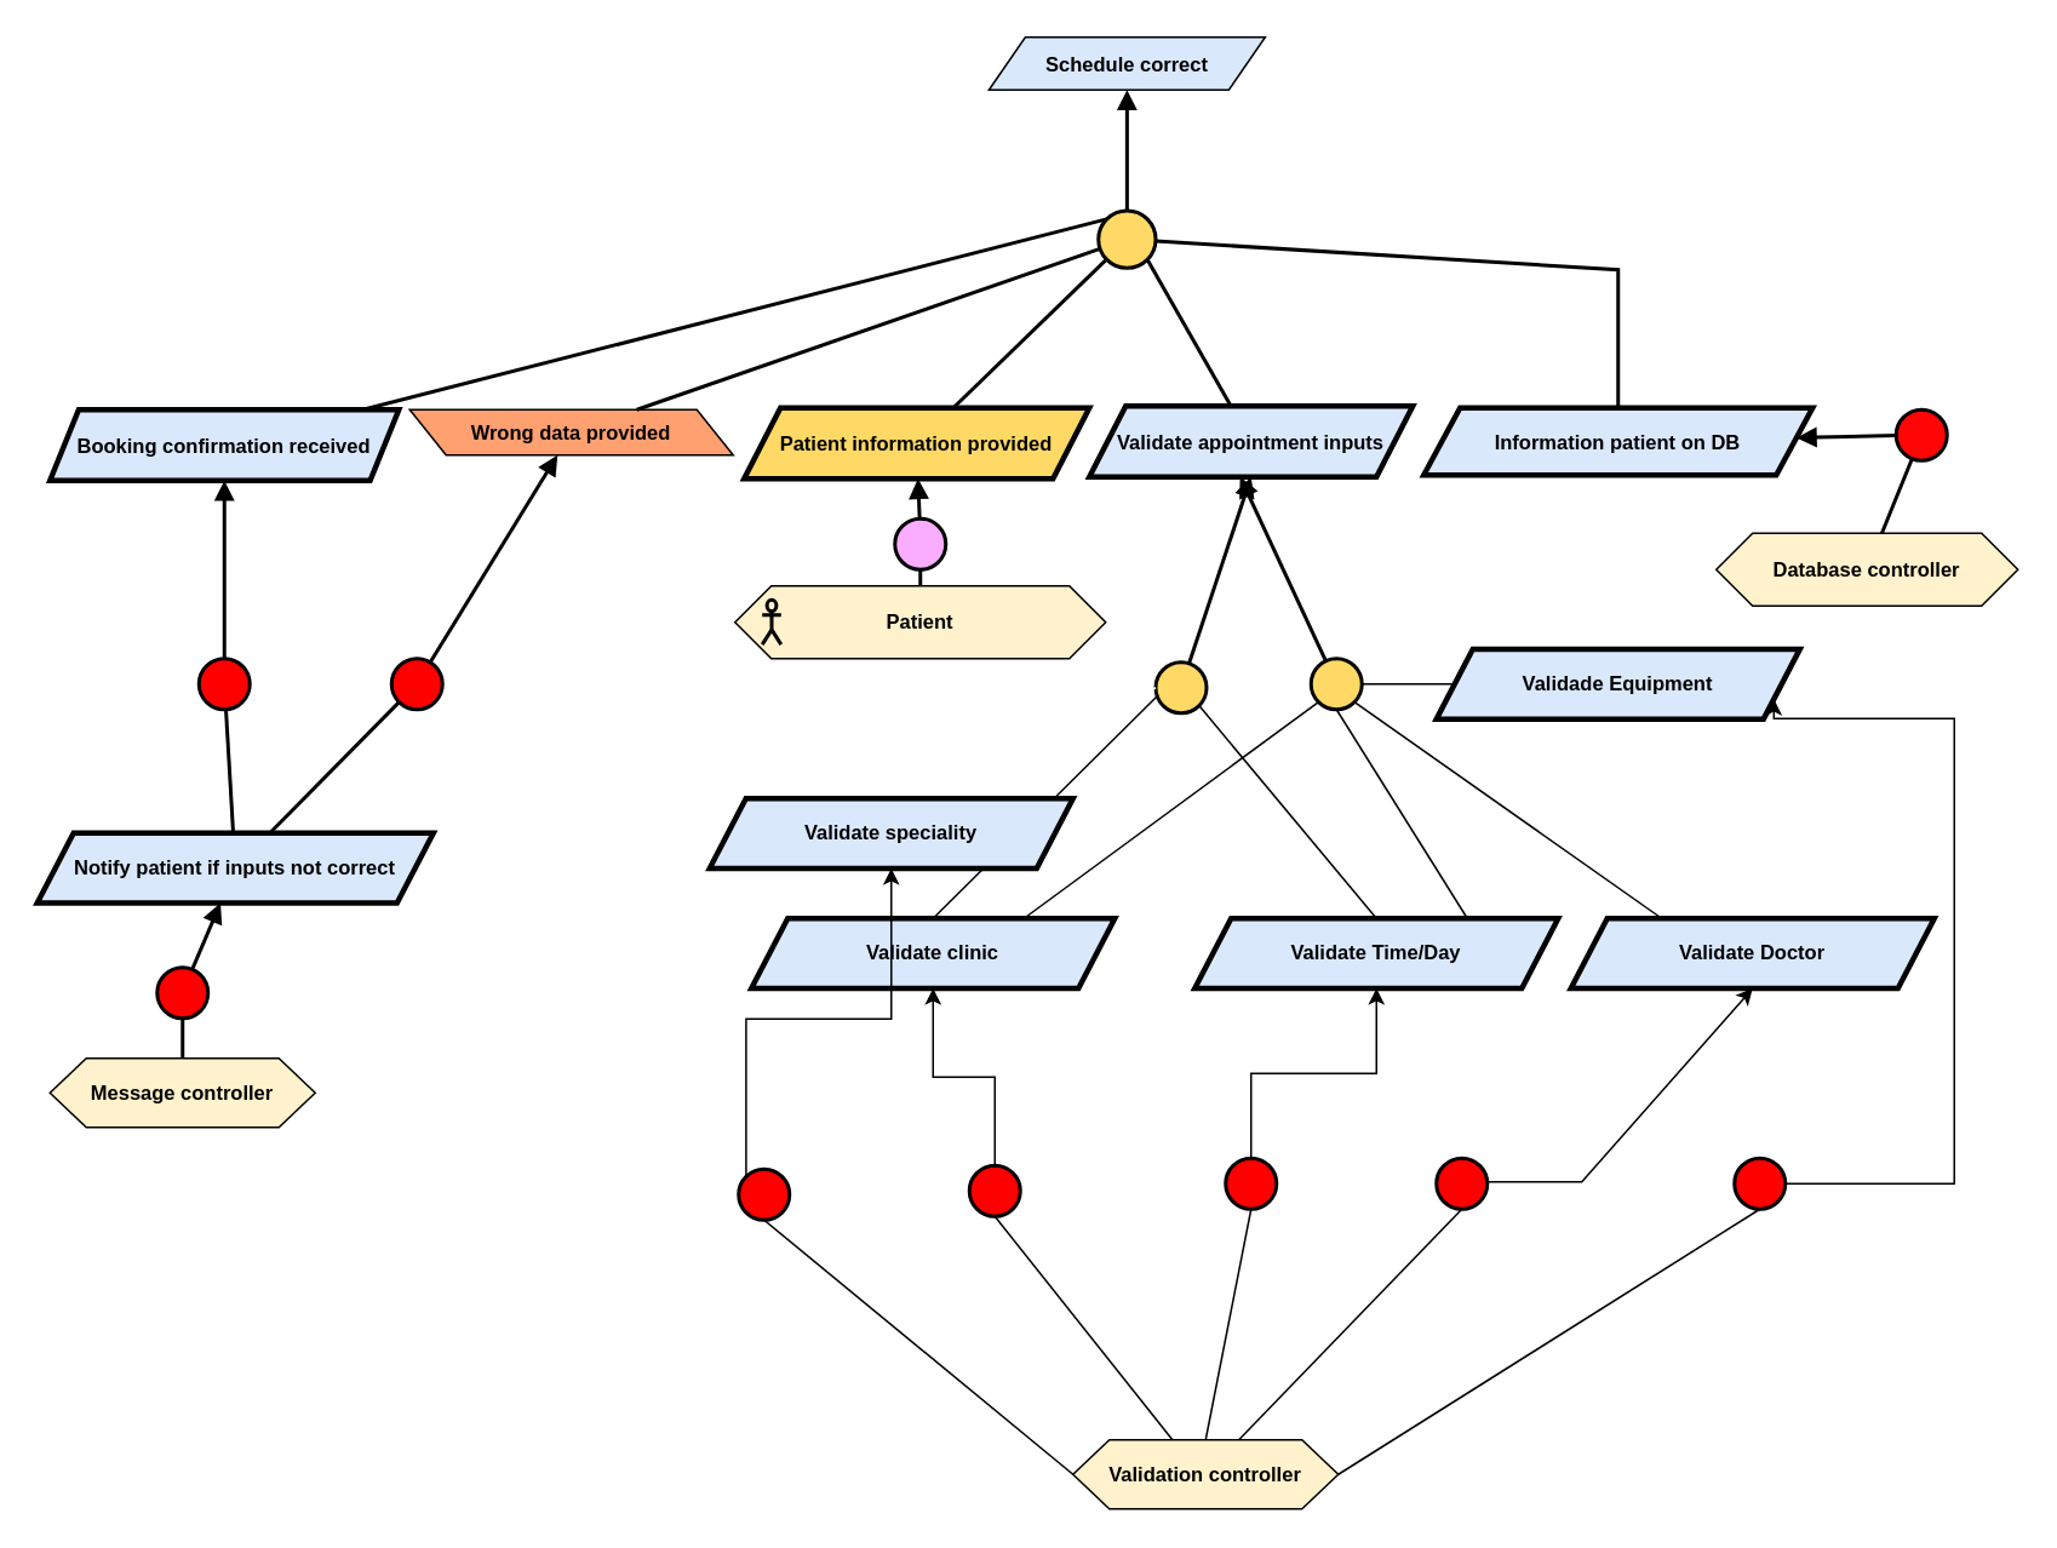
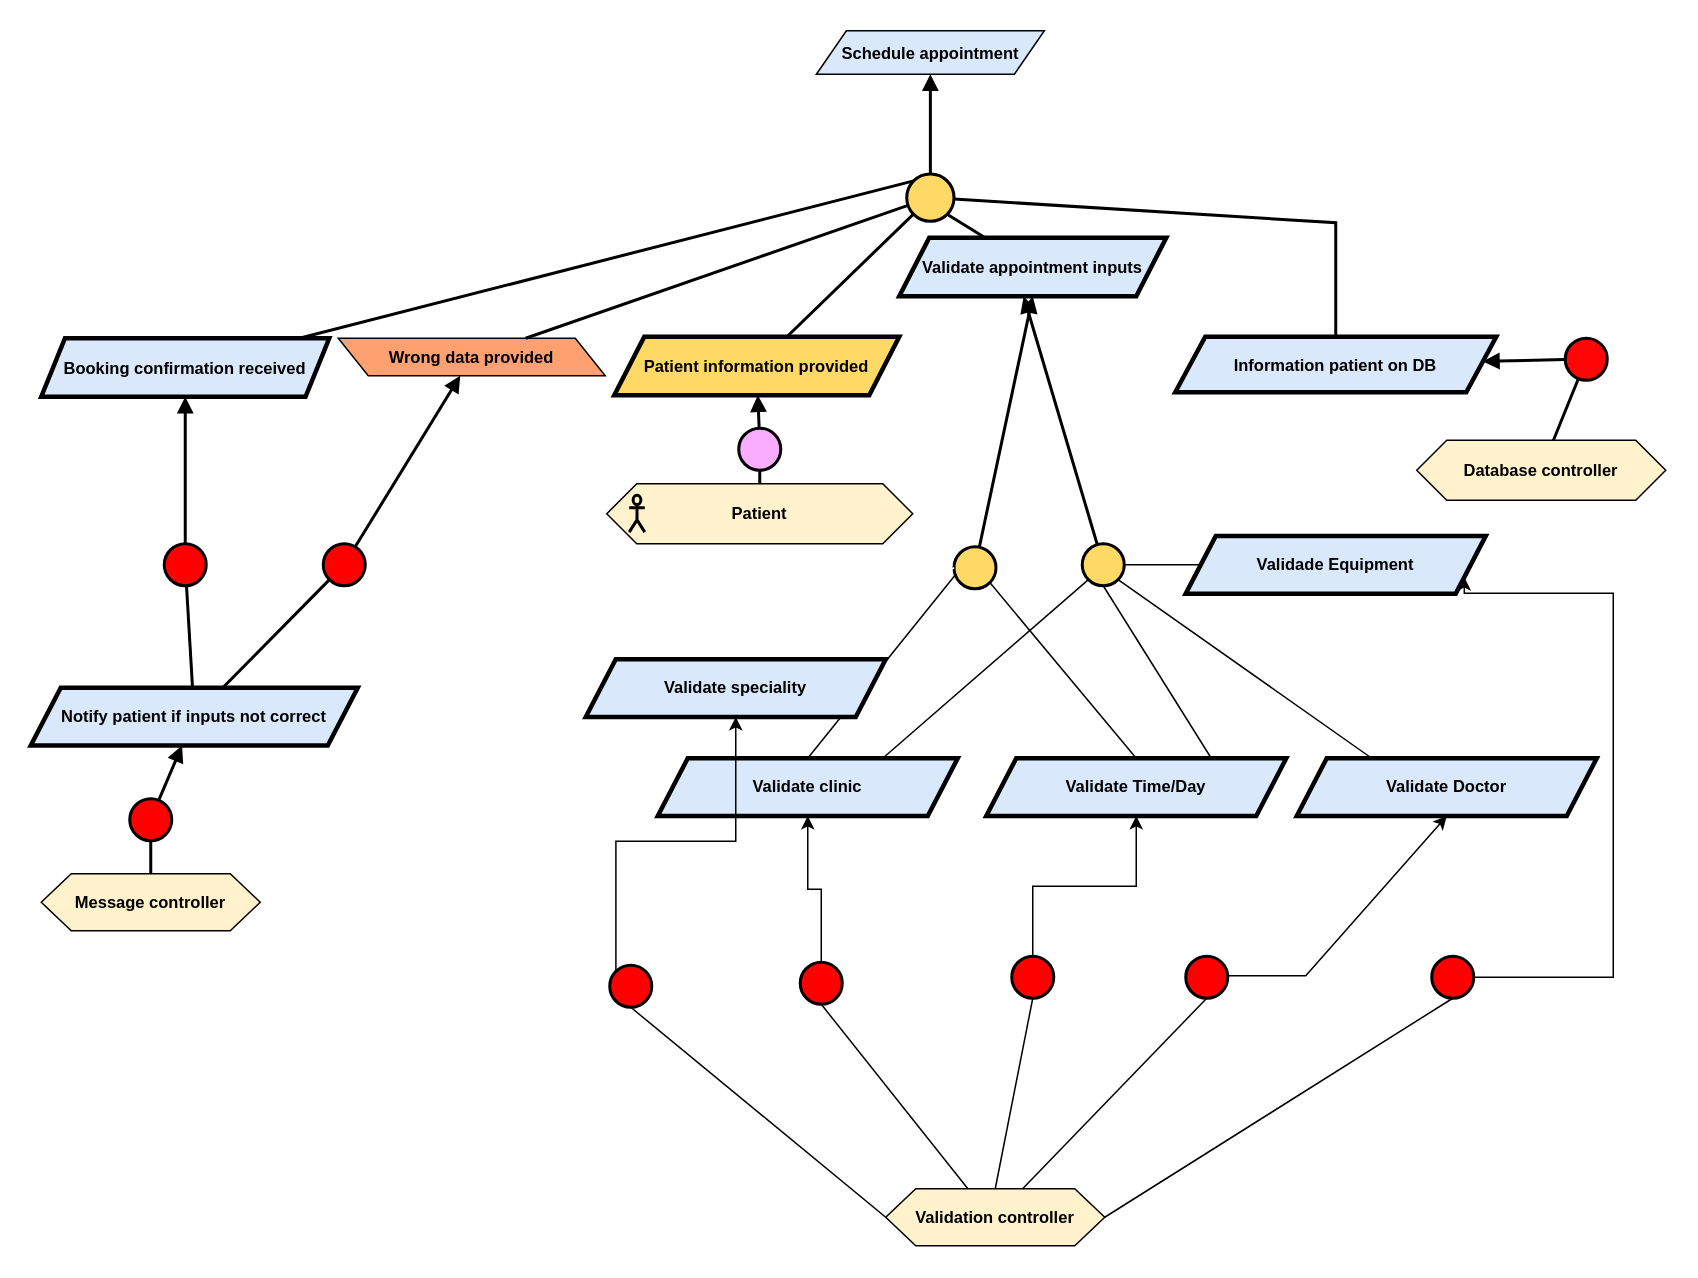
- <mxCell id="2" value="&lt;b&gt;Schedule correct&lt;/b&gt;" style="shape=parallelogram;perimeter=parallelogramPerimeter;whiteSpace=wrap;html=1;fixedSize=1;fillColor=#dae8fc;strokeColor=#000000;fontFamily=Helvetica;fontSize=11;fontColor=default;labelBackgroundColor=none;" parent="1" vertex="1"><mxGeometry x="543.75" y="20" width="152" height="29" as="geometry" /></mxCell>
+ <mxCell id="2" value="&lt;b&gt;Schedule appointment&lt;/b&gt;" style="shape=parallelogram;perimeter=parallelogramPerimeter;whiteSpace=wrap;html=1;fixedSize=1;fillColor=#dae8fc;strokeColor=#000000;fontFamily=Helvetica;fontSize=11;fontColor=default;labelBackgroundColor=none;" parent="1" vertex="1"><mxGeometry x="543.75" y="20" width="152" height="29" as="geometry" /></mxCell>
- <mxCell id="7" value="&lt;b&gt;Validate appointment inputs&lt;/b&gt;" style="shape=parallelogram;perimeter=parallelogramPerimeter;whiteSpace=wrap;html=1;fixedSize=1;fillColor=#dae8fc;strokeColor=#000000;strokeWidth=3;fontFamily=Helvetica;fontSize=11;fontColor=default;labelBackgroundColor=none;" parent="1" vertex="1"><mxGeometry x="599" y="223" width="178" height="39" as="geometry" /></mxCell>
+ <mxCell id="7" value="&lt;b&gt;Validate appointment inputs&lt;/b&gt;" style="shape=parallelogram;perimeter=parallelogramPerimeter;whiteSpace=wrap;html=1;fixedSize=1;fillColor=#dae8fc;strokeColor=#000000;strokeWidth=3;fontFamily=Helvetica;fontSize=11;fontColor=default;labelBackgroundColor=none;" parent="1" vertex="1"><mxGeometry x="599" y="158" width="178" height="39" as="geometry" /></mxCell>
- <mxCell id="23" value="&lt;b&gt;Validate clinic&lt;/b&gt;" style="shape=parallelogram;perimeter=parallelogramPerimeter;whiteSpace=wrap;html=1;fixedSize=1;fillColor=#dae8fc;strokeColor=#000000;strokeWidth=3;fontFamily=Helvetica;fontSize=11;fontColor=default;labelBackgroundColor=none;" parent="1" vertex="1"><mxGeometry x="413" y="505" width="200" height="38.5" as="geometry" /></mxCell>
+ <mxCell id="23" value="&lt;b&gt;Validate clinic&lt;/b&gt;" style="shape=parallelogram;perimeter=parallelogramPerimeter;whiteSpace=wrap;html=1;fixedSize=1;fillColor=#dae8fc;strokeColor=#000000;strokeWidth=3;fontFamily=Helvetica;fontSize=11;fontColor=default;labelBackgroundColor=none;" parent="1" vertex="1"><mxGeometry x="438" y="505" width="200" height="38.5" as="geometry" /></mxCell>
